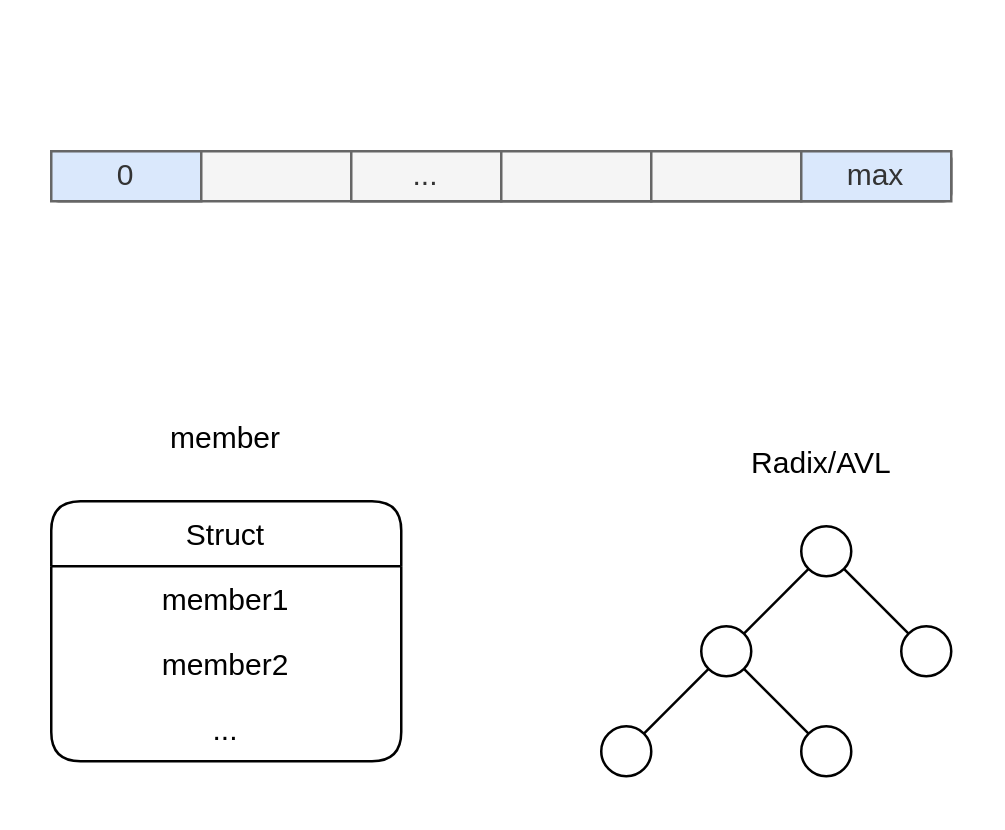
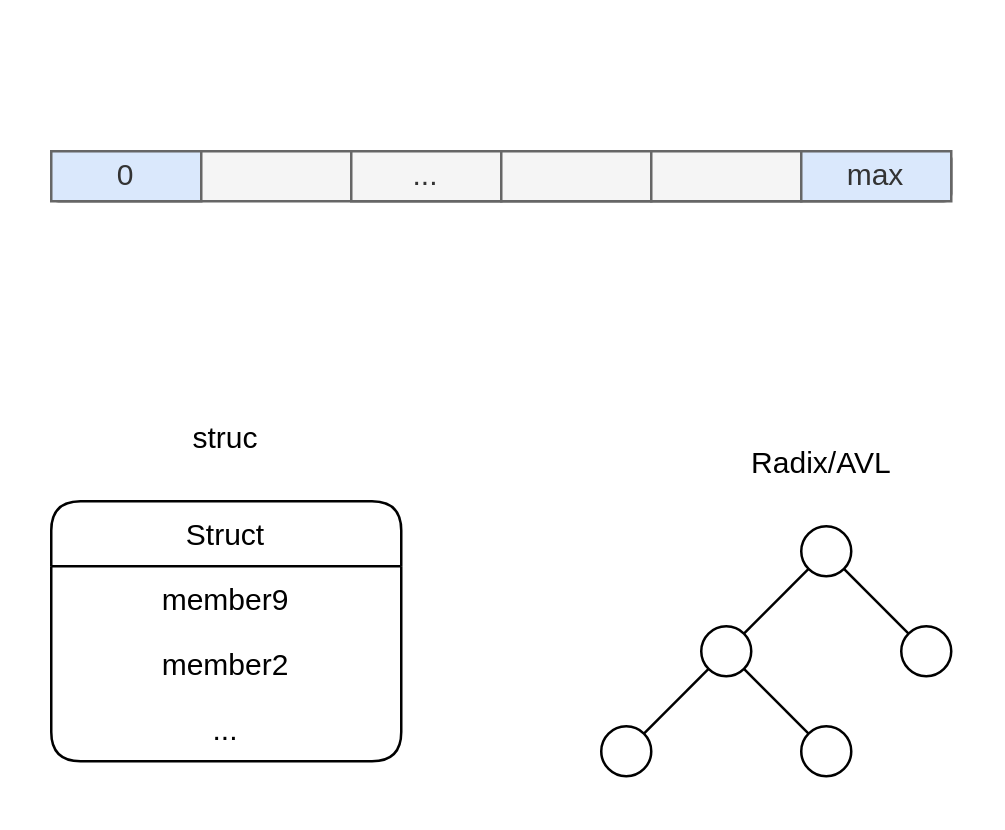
- <mxCell id="19" value="member" style="text;html=1;strokeColor=none;fillColor=none;align=center;verticalAlign=middle;whiteSpace=wrap;rounded=0;shadow=0;" parent="14" vertex="1"><mxGeometry x="40" width="60" height="30" as="geometry" /></mxCell>
+ <mxCell id="19" value="struc" style="text;html=1;strokeColor=none;fillColor=none;align=center;verticalAlign=middle;whiteSpace=wrap;rounded=0;shadow=0;" parent="14" vertex="1"><mxGeometry x="40" width="60" height="30" as="geometry" /></mxCell>
- <mxCell id="16" value="member1" style="text;align=center;verticalAlign=top;spacingLeft=4;spacingRight=4;overflow=hidden;rotatable=0;points=[[0,0.5],[1,0.5]];portConstraint=eastwest;rounded=1;shadow=0;glass=0;labelBackgroundColor=none;sketch=0;fontFamily=Helvetica;fontSize=12;" parent="15" vertex="1"><mxGeometry y="26" width="140" height="26" as="geometry" /></mxCell>
+ <mxCell id="16" value="member9" style="text;align=center;verticalAlign=top;spacingLeft=4;spacingRight=4;overflow=hidden;rotatable=0;points=[[0,0.5],[1,0.5]];portConstraint=eastwest;rounded=1;shadow=0;glass=0;labelBackgroundColor=none;sketch=0;fontFamily=Helvetica;fontSize=12;" parent="15" vertex="1"><mxGeometry y="26" width="140" height="26" as="geometry" /></mxCell>
